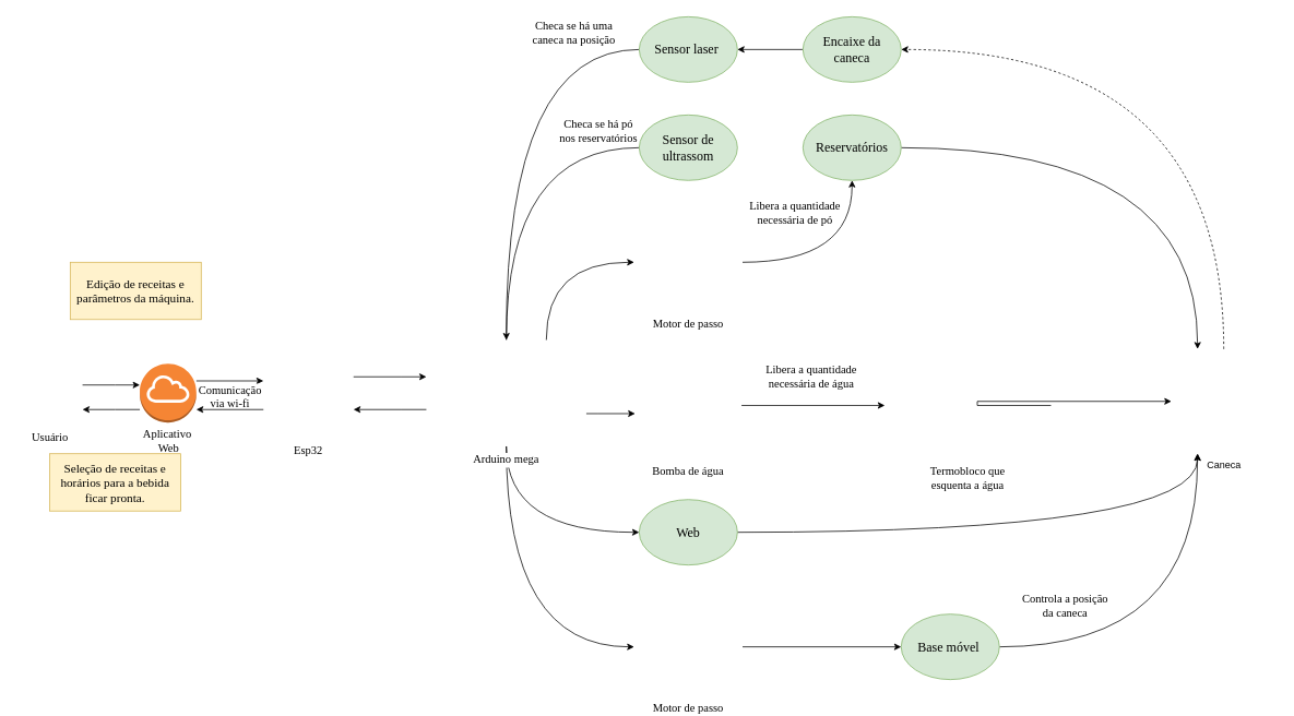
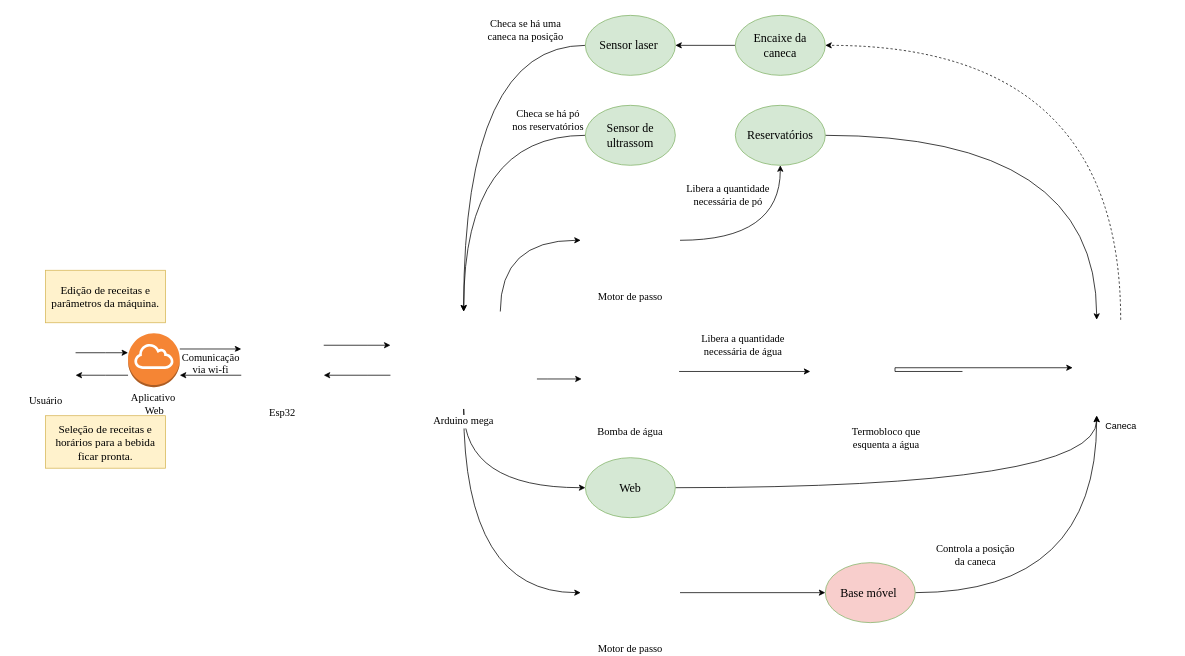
- <mxCell id="22" value="&lt;font style=&quot;font-size: 14px;&quot;&gt;Checa se há pó&lt;br style=&quot;&quot;&gt;nos reservatórios&lt;/font&gt;" style="edgeStyle=orthogonalEdgeStyle;orthogonalLoop=1;jettySize=auto;html=1;exitX=0;exitY=0.5;exitDx=0;exitDy=0;strokeColor=default;curved=1;fontFamily=Times New Roman;fontSize=12;align=center;endArrow=none;" edge="1" parent="1" source="23" target="17"><mxGeometry x="-0.748" y="-20" relative="1" as="geometry"><mxPoint as="offset" /></mxGeometry></mxCell>
+ <mxCell id="22" value="&lt;font style=&quot;font-size: 14px;&quot;&gt;Checa se há pó&lt;br style=&quot;&quot;&gt;nos reservatórios&lt;/font&gt;" style="edgeStyle=orthogonalEdgeStyle;orthogonalLoop=1;jettySize=auto;html=1;exitX=0;exitY=0.5;exitDx=0;exitDy=0;strokeColor=default;curved=1;fontFamily=Times New Roman;fontSize=12;align=center;" edge="1" parent="1" source="23" target="17"><mxGeometry x="-0.748" y="-20" relative="1" as="geometry"><mxPoint as="offset" /></mxGeometry></mxCell>
- <mxCell id="6" value="Edição de receitas e parâmetros da máquina." style="rounded=0;whiteSpace=wrap;html=1;fontSize=15;align=center;fillColor=#fff2cc;strokeColor=#d6b656;gradientColor=none;horizontal=1;verticalAlign=middle;fontFamily=Times New Roman;" vertex="1" parent="1"><mxGeometry x="85" y="320" width="160" height="70" as="geometry" /></mxCell>
+ <mxCell id="6" value="Edição de receitas e parâmetros da máquina." style="rounded=0;whiteSpace=wrap;html=1;fontSize=15;align=center;fillColor=#fff2cc;strokeColor=#d6b656;gradientColor=none;horizontal=1;verticalAlign=middle;fontFamily=Times New Roman;" vertex="1" parent="1"><mxGeometry x="60" y="360" width="160" height="70" as="geometry" /></mxCell>
- <mxCell id="37" value="Base móvel&amp;nbsp;" style="ellipse;whiteSpace=wrap;html=1;fontSize=16;fontFamily=Times New Roman;fillColor=#d5e8d4;strokeColor=#82b366;" vertex="1" parent="1"><mxGeometry x="1100" y="750" width="120" height="80" as="geometry" /></mxCell>
+ <mxCell id="37" value="Base móvel&amp;nbsp;" style="ellipse;whiteSpace=wrap;html=1;fontSize=16;fontFamily=Times New Roman;fillColor=#f8cecc;strokeColor=#82b366;" vertex="1" parent="1"><mxGeometry x="1100" y="750" width="120" height="80" as="geometry" /></mxCell>
